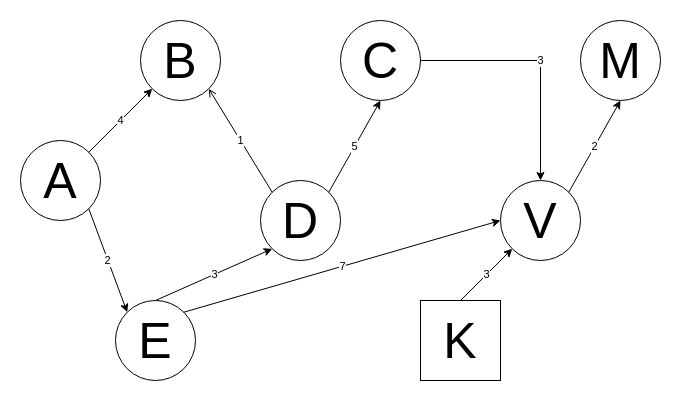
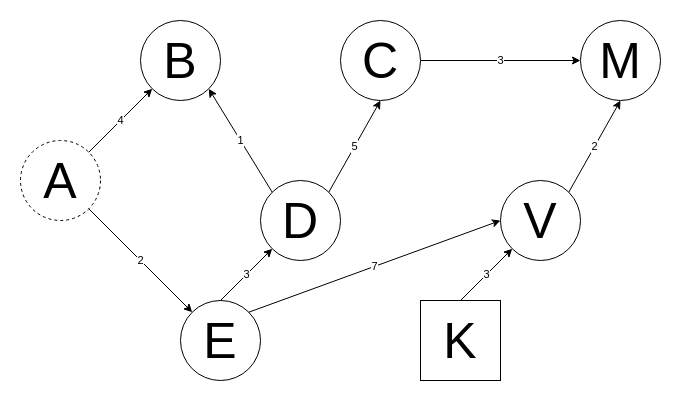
- <mxCell id="17" value="1" style="endArrow=open;html=1;entryX=1;entryY=1;entryDx=0;entryDy=0;exitX=0;exitY=0;exitDx=0;exitDy=0;" edge="1" parent="1" source="5" target="3"><mxGeometry width="50" height="50" relative="1" as="geometry"><mxPoint x="200" y="200" as="sourcePoint" /><mxPoint x="250" y="150" as="targetPoint" /></mxGeometry></mxCell>
+ <mxCell id="17" value="1" style="endArrow=classic;html=1;entryX=1;entryY=1;entryDx=0;entryDy=0;exitX=0;exitY=0;exitDx=0;exitDy=0;" edge="1" parent="1" source="5" target="3"><mxGeometry width="50" height="50" relative="1" as="geometry"><mxPoint x="200" y="200" as="sourcePoint" /><mxPoint x="250" y="150" as="targetPoint" /></mxGeometry></mxCell>
- <mxCell id="6" value="3" style="edgeStyle=orthogonalEdgeStyle;rounded=0;orthogonalLoop=1;jettySize=auto;html=1;" edge="1" parent="1" source="7" target="9"><mxGeometry relative="1" as="geometry" /></mxCell>
+ <mxCell id="6" value="3" style="edgeStyle=orthogonalEdgeStyle;rounded=0;orthogonalLoop=1;jettySize=auto;html=1;entryX=0;entryY=0.5;entryDx=0;entryDy=0;" edge="1" parent="1" source="7" target="8"><mxGeometry relative="1" as="geometry" /></mxCell>
- <mxCell id="2" value="&lt;font style=&quot;font-size: 50px&quot;&gt;A&lt;/font&gt;" style="ellipse;whiteSpace=wrap;html=1;aspect=fixed;" vertex="1" parent="1"><mxGeometry x="20" y="140" width="80" height="80" as="geometry" /></mxCell>
+ <mxCell id="2" value="&lt;font style=&quot;font-size: 50px&quot;&gt;A&lt;/font&gt;" style="ellipse;whiteSpace=wrap;html=1;aspect=fixed;dashed=1;" vertex="1" parent="1"><mxGeometry x="20" y="140" width="80" height="80" as="geometry" /></mxCell>
- <mxCell id="4" value="&lt;font style=&quot;font-size: 50px&quot;&gt;E&lt;/font&gt;" style="ellipse;whiteSpace=wrap;html=1;aspect=fixed;" vertex="1" parent="1"><mxGeometry x="115" y="300" width="80" height="80" as="geometry" /></mxCell>
+ <mxCell id="4" value="&lt;font style=&quot;font-size: 50px&quot;&gt;E&lt;/font&gt;" style="ellipse;whiteSpace=wrap;html=1;aspect=fixed;" vertex="1" parent="1"><mxGeometry x="180" y="300" width="80" height="80" as="geometry" /></mxCell>
